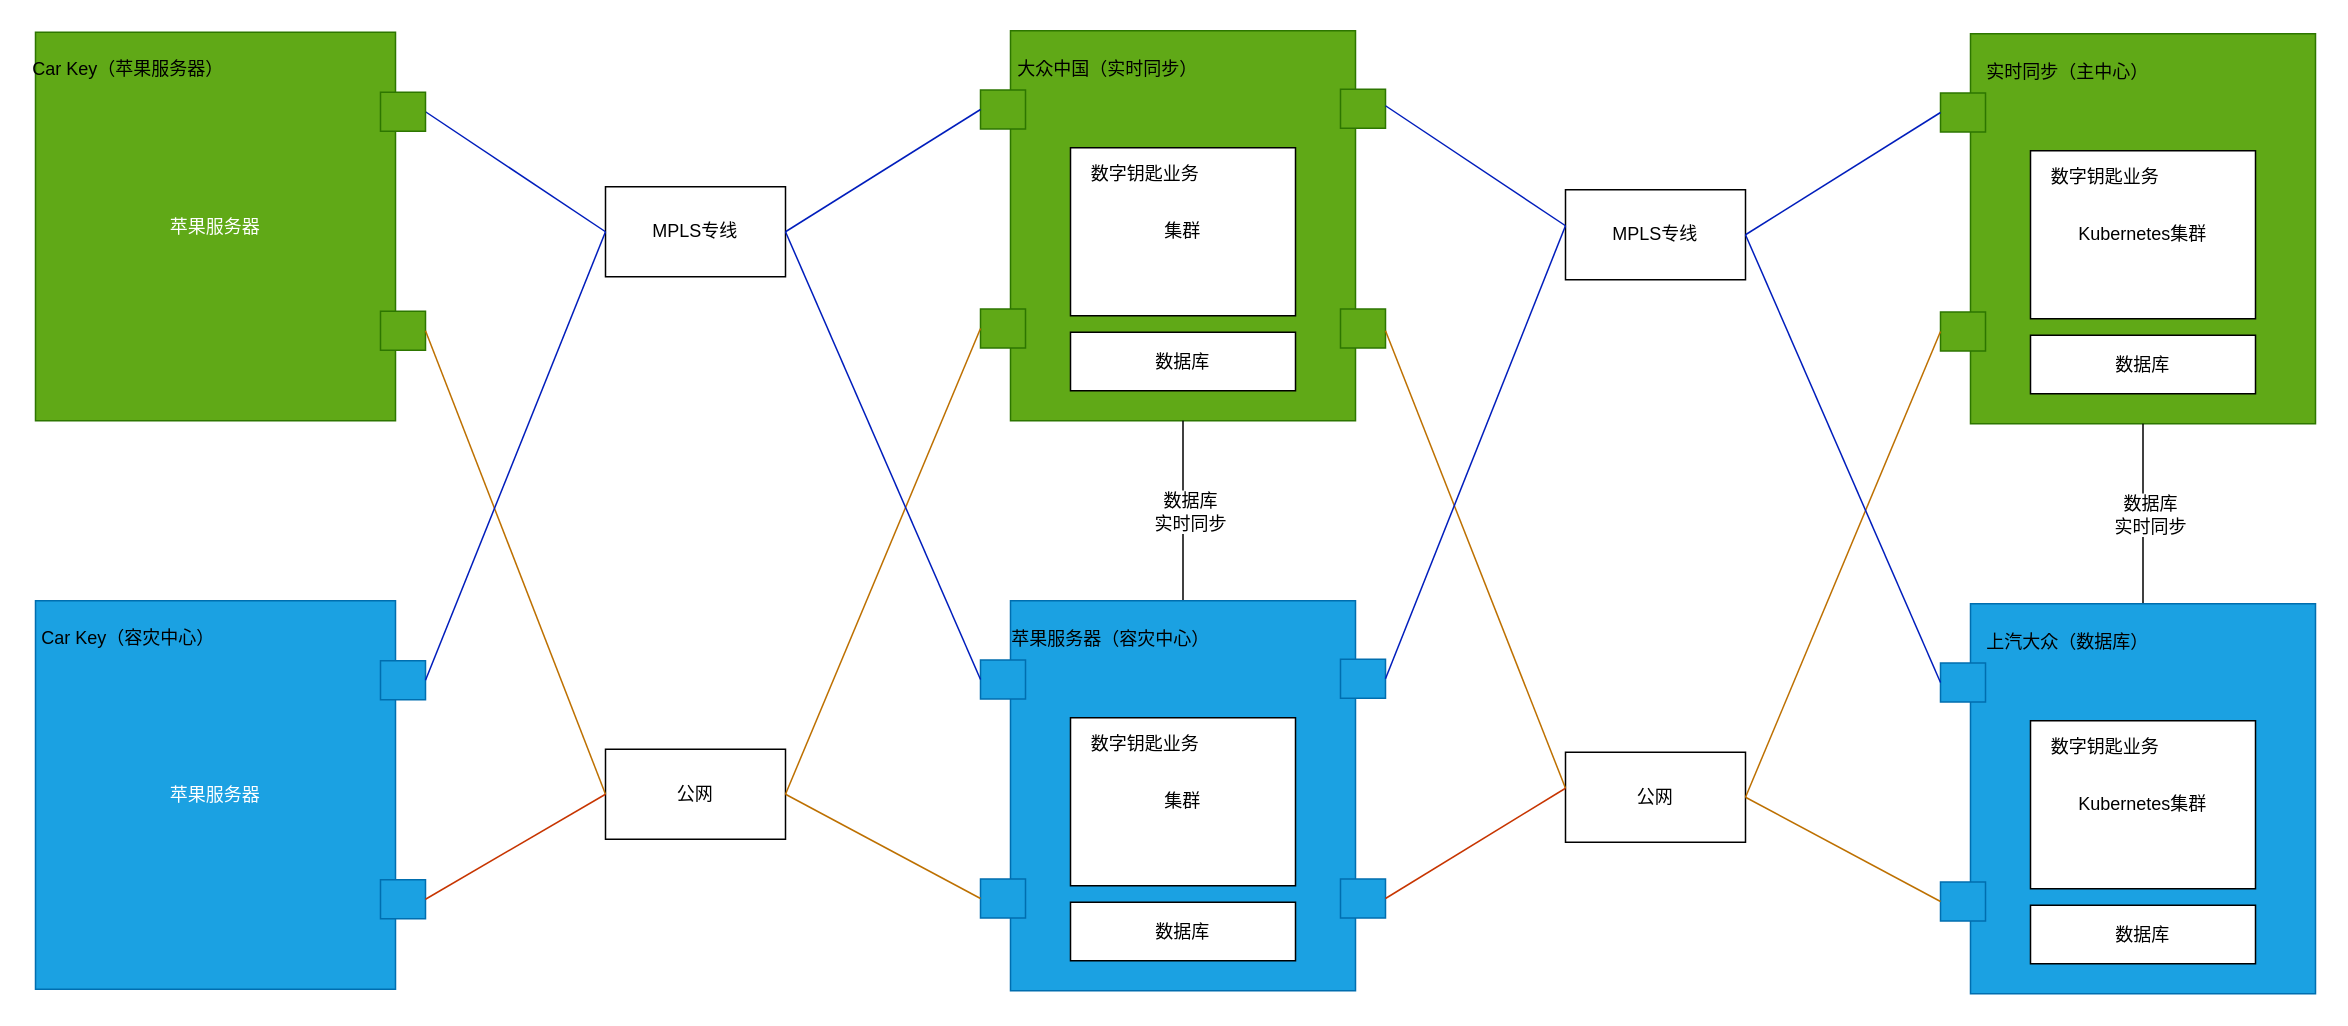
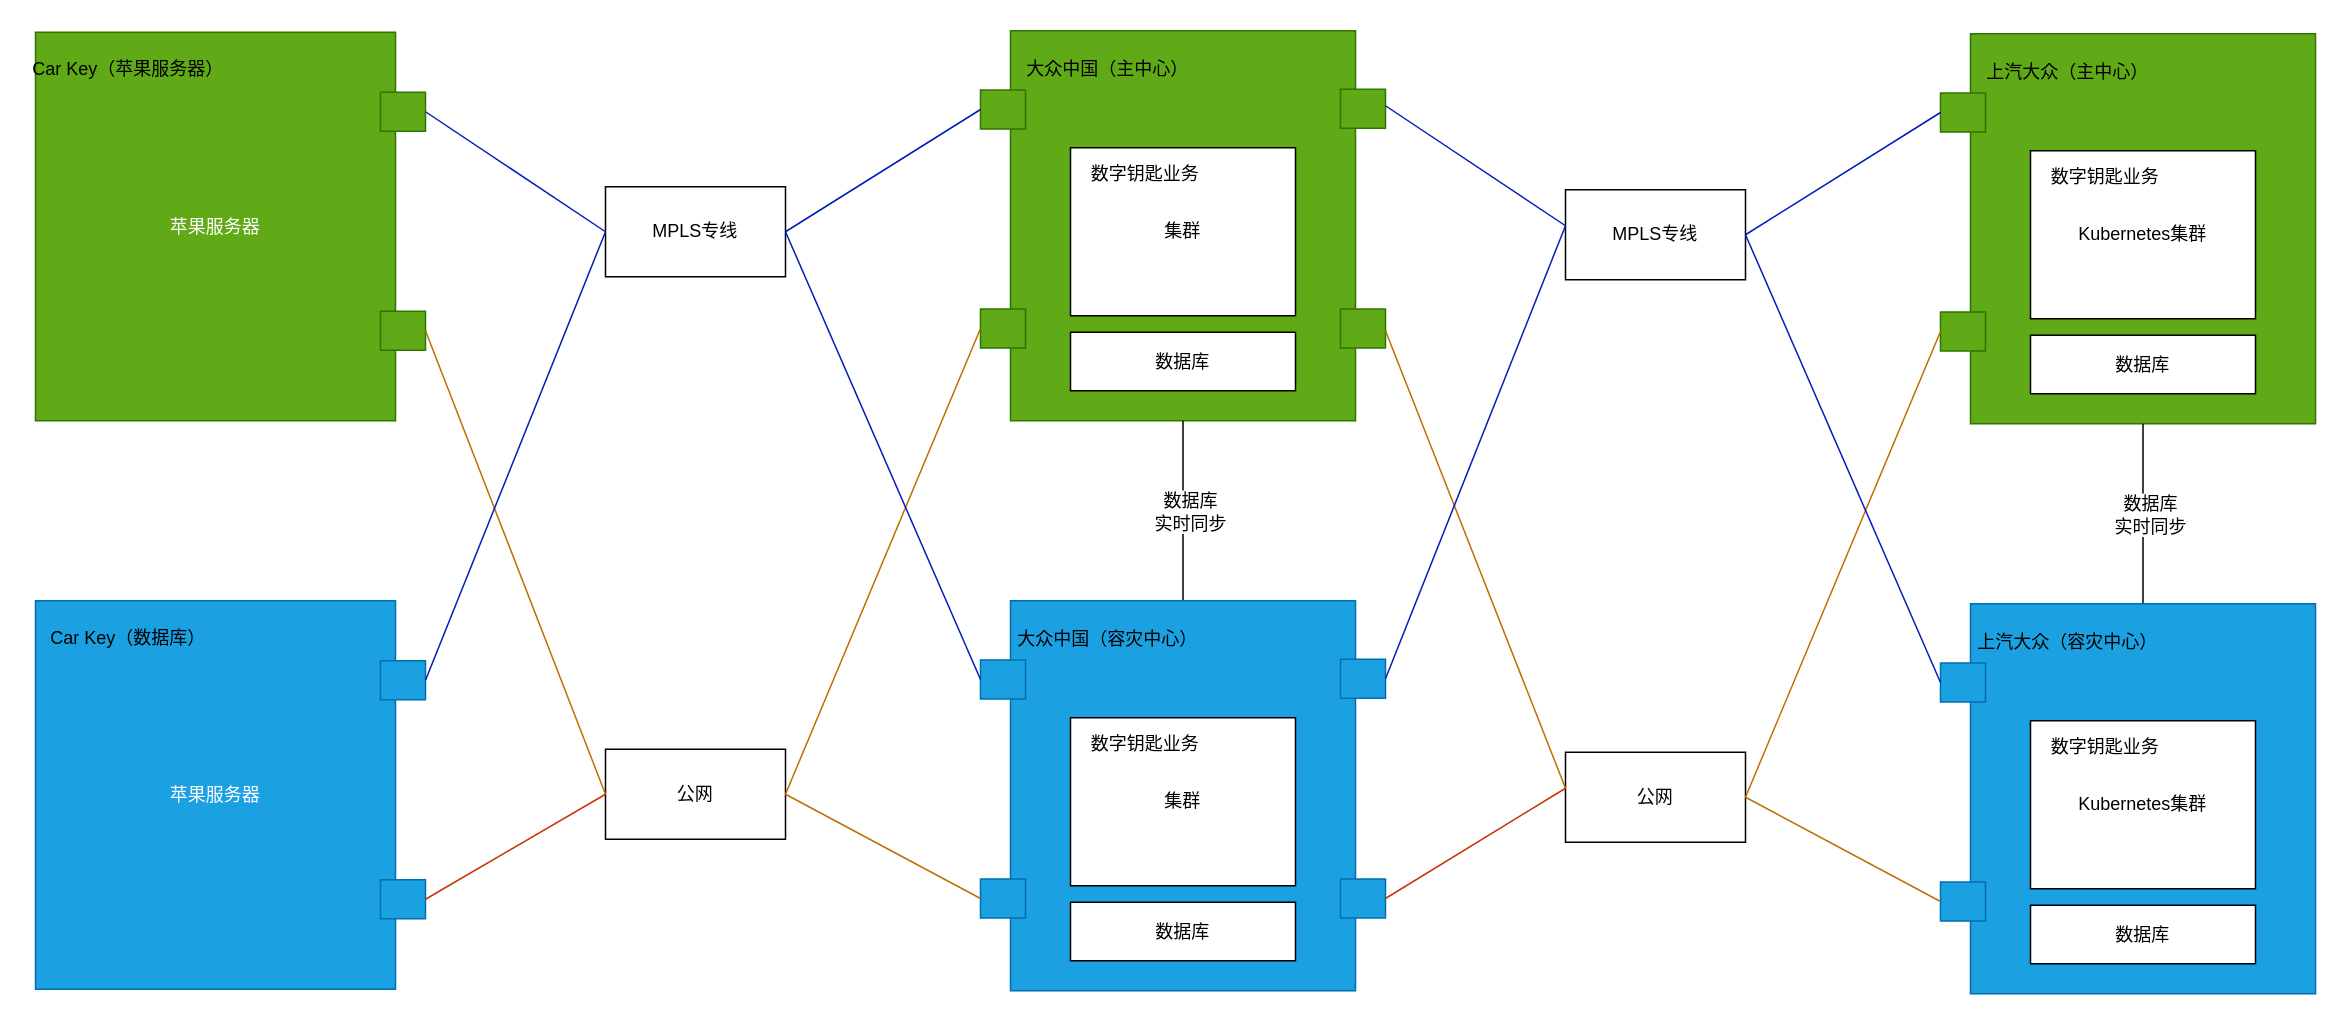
- <mxCell id="3" value="&lt;span style=&quot;font-size: 12px;&quot;&gt;大众中国（实时同步）&lt;/span&gt;" style="text;html=1;align=center;verticalAlign=middle;whiteSpace=wrap;rounded=0;fontSize=16;" vertex="1" parent="1"><mxGeometry x="673" y="20" width="130" height="48" as="geometry" /></mxCell>
+ <mxCell id="3" value="&lt;span style=&quot;font-size: 12px;&quot;&gt;大众中国（主中心）&lt;/span&gt;" style="text;html=1;align=center;verticalAlign=middle;whiteSpace=wrap;rounded=0;fontSize=16;" vertex="1" parent="1"><mxGeometry x="673" y="20" width="130" height="48" as="geometry" /></mxCell>
- <mxCell id="41" value="&lt;span style=&quot;font-size: 12px;&quot;&gt;实时同步（主中心）&lt;/span&gt;" style="text;html=1;align=center;verticalAlign=middle;whiteSpace=wrap;rounded=0;fontSize=16;" vertex="1" parent="1"><mxGeometry x="1313" y="22" width="130" height="48" as="geometry" /></mxCell>
+ <mxCell id="41" value="&lt;span style=&quot;font-size: 12px;&quot;&gt;上汽大众（主中心）&lt;/span&gt;" style="text;html=1;align=center;verticalAlign=middle;whiteSpace=wrap;rounded=0;fontSize=16;" vertex="1" parent="1"><mxGeometry x="1313" y="22" width="130" height="48" as="geometry" /></mxCell>
- <mxCell id="33" value="&lt;span style=&quot;font-size: 12px;&quot;&gt;Car Key（容灾中心）&lt;/span&gt;" style="text;html=1;align=center;verticalAlign=middle;whiteSpace=wrap;rounded=0;fontSize=16;" vertex="1" parent="1"><mxGeometry x="20" y="399" width="130" height="48" as="geometry" /></mxCell>
+ <mxCell id="33" value="&lt;span style=&quot;font-size: 12px;&quot;&gt;Car Key（数据库）&lt;/span&gt;" style="text;html=1;align=center;verticalAlign=middle;whiteSpace=wrap;rounded=0;fontSize=16;" vertex="1" parent="1"><mxGeometry x="20" y="399" width="130" height="48" as="geometry" /></mxCell>
- <mxCell id="24" value="&lt;span style=&quot;font-size: 12px;&quot;&gt;苹果服务器（容灾中心）&lt;/span&gt;" style="text;html=1;align=center;verticalAlign=middle;whiteSpace=wrap;rounded=0;fontSize=16;" vertex="1" parent="1"><mxGeometry x="673" y="400" width="130" height="48" as="geometry" /></mxCell>
+ <mxCell id="24" value="&lt;span style=&quot;font-size: 12px;&quot;&gt;大众中国（容灾中心）&lt;/span&gt;" style="text;html=1;align=center;verticalAlign=middle;whiteSpace=wrap;rounded=0;fontSize=16;" vertex="1" parent="1"><mxGeometry x="673" y="400" width="130" height="48" as="geometry" /></mxCell>
- <mxCell id="54" value="&lt;span style=&quot;font-size: 12px;&quot;&gt;上汽大众（数据库）&lt;/span&gt;" style="text;html=1;align=center;verticalAlign=middle;whiteSpace=wrap;rounded=0;fontSize=16;" vertex="1" parent="1"><mxGeometry x="1313" y="402" width="130" height="48" as="geometry" /></mxCell>
+ <mxCell id="54" value="&lt;span style=&quot;font-size: 12px;&quot;&gt;上汽大众（容灾中心）&lt;/span&gt;" style="text;html=1;align=center;verticalAlign=middle;whiteSpace=wrap;rounded=0;fontSize=16;" vertex="1" parent="1"><mxGeometry x="1313" y="402" width="130" height="48" as="geometry" /></mxCell>
